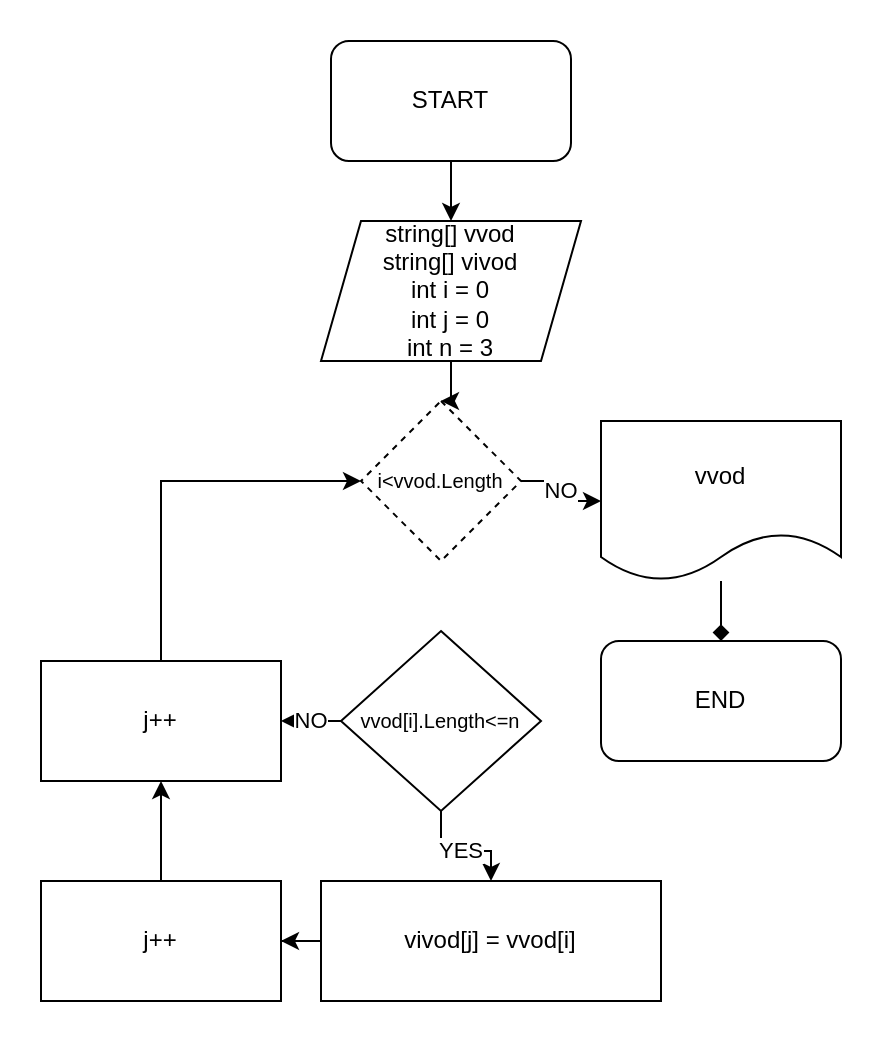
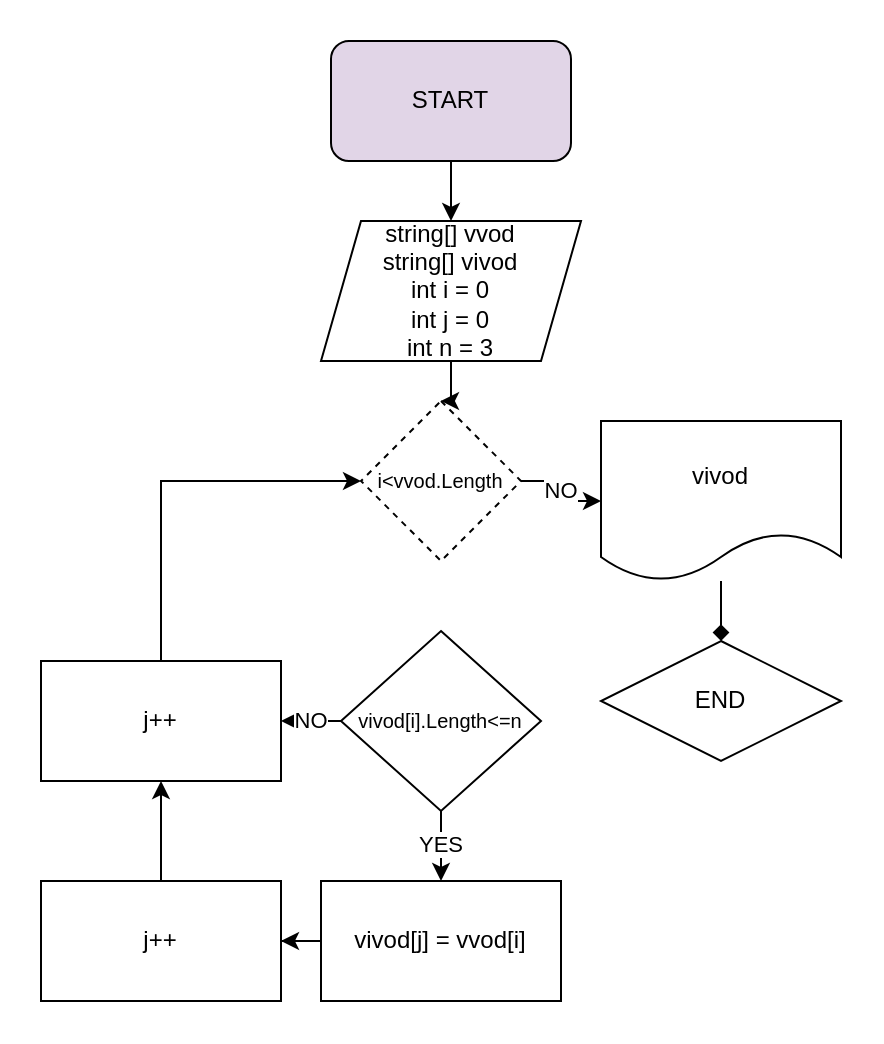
- <mxCell id="2" value="START" style="rounded=1;whiteSpace=wrap;html=1;" vertex="1" parent="1"><mxGeometry x="165" y="20" width="120" height="60" as="geometry" /></mxCell>
+ <mxCell id="2" value="START" style="rounded=1;whiteSpace=wrap;html=1;fillColor=#e1d5e7;" vertex="1" parent="1"><mxGeometry x="165" y="20" width="120" height="60" as="geometry" /></mxCell>
- <mxCell id="18" value="vvod" style="shape=document;whiteSpace=wrap;html=1;boundedLbl=1;" vertex="1" parent="1"><mxGeometry x="300" y="210" width="120" height="80" as="geometry" /></mxCell>
+ <mxCell id="18" value="vivod" style="shape=document;whiteSpace=wrap;html=1;boundedLbl=1;" vertex="1" parent="1"><mxGeometry x="300" y="210" width="120" height="80" as="geometry" /></mxCell>
- <mxCell id="3" value="END" style="rounded=1;whiteSpace=wrap;html=1;" vertex="1" parent="1"><mxGeometry x="300" y="320" width="120" height="60" as="geometry" /></mxCell>
+ <mxCell id="3" value="END" style="rhombus;whiteSpace=wrap;html=1;" vertex="1" parent="1"><mxGeometry x="300" y="320" width="120" height="60" as="geometry" /></mxCell>
- <mxCell id="10" value="&lt;font style=&quot;font-size: 10px;&quot;&gt;vvod[i].Length&amp;lt;=n&lt;/font&gt;" style="rhombus;whiteSpace=wrap;html=1;" vertex="1" parent="1"><mxGeometry x="170" y="315" width="100" height="90" as="geometry" /></mxCell>
+ <mxCell id="10" value="&lt;font style=&quot;font-size: 10px;&quot;&gt;vivod[i].Length&amp;lt;=n&lt;/font&gt;" style="rhombus;whiteSpace=wrap;html=1;" vertex="1" parent="1"><mxGeometry x="170" y="315" width="100" height="90" as="geometry" /></mxCell>
- <mxCell id="12" value="vivod[j] = vvod[i]" style="rounded=0;whiteSpace=wrap;html=1;" vertex="1" parent="1"><mxGeometry x="160" y="440" width="170" height="60" as="geometry" /></mxCell>
+ <mxCell id="12" value="vivod[j] = vvod[i]" style="rounded=0;whiteSpace=wrap;html=1;" vertex="1" parent="1"><mxGeometry x="160" y="440" width="120" height="60" as="geometry" /></mxCell>
